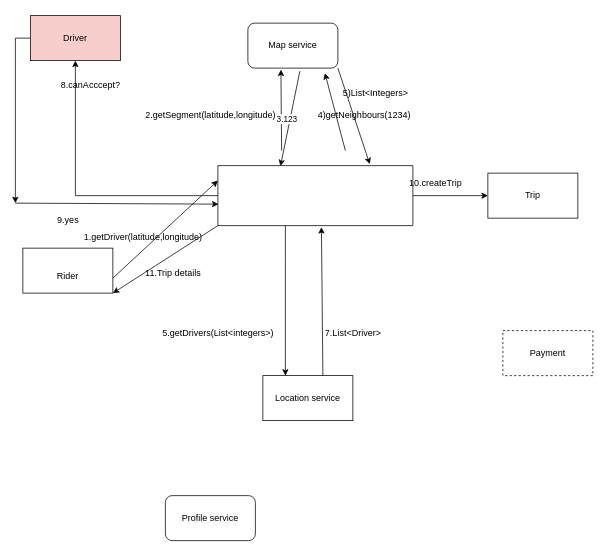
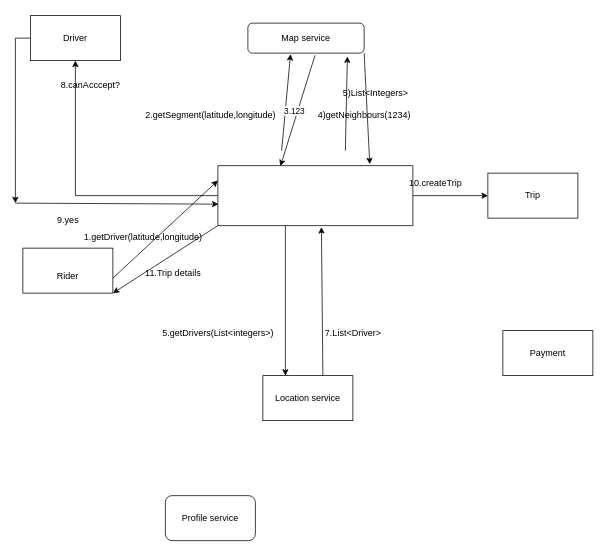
- <mxCell id="4" value="Driver" style="rounded=0;whiteSpace=wrap;html=1;fillColor=#f8cecc;" vertex="1" parent="1"><mxGeometry x="40" y="20" width="120" height="60" as="geometry" /></mxCell>
+ <mxCell id="4" value="Driver" style="rounded=0;whiteSpace=wrap;html=1;" vertex="1" parent="1"><mxGeometry x="40" y="20" width="120" height="60" as="geometry" /></mxCell>
- <mxCell id="11" value="Map service" style="rounded=1;whiteSpace=wrap;html=1;" vertex="1" parent="1"><mxGeometry x="330" y="30" width="120" height="60" as="geometry" /></mxCell>
+ <mxCell id="11" value="Map service" style="rounded=1;whiteSpace=wrap;html=1;" vertex="1" parent="1"><mxGeometry x="330" y="30" width="155" height="40" as="geometry" /></mxCell>
- <mxCell id="14" value="Payment" style="rounded=0;whiteSpace=wrap;html=1;dashed=1;" vertex="1" parent="1"><mxGeometry x="670" y="440" width="120" height="60" as="geometry" /></mxCell>
+ <mxCell id="14" value="Payment" style="rounded=0;whiteSpace=wrap;html=1;" vertex="1" parent="1"><mxGeometry x="670" y="440" width="120" height="60" as="geometry" /></mxCell>
